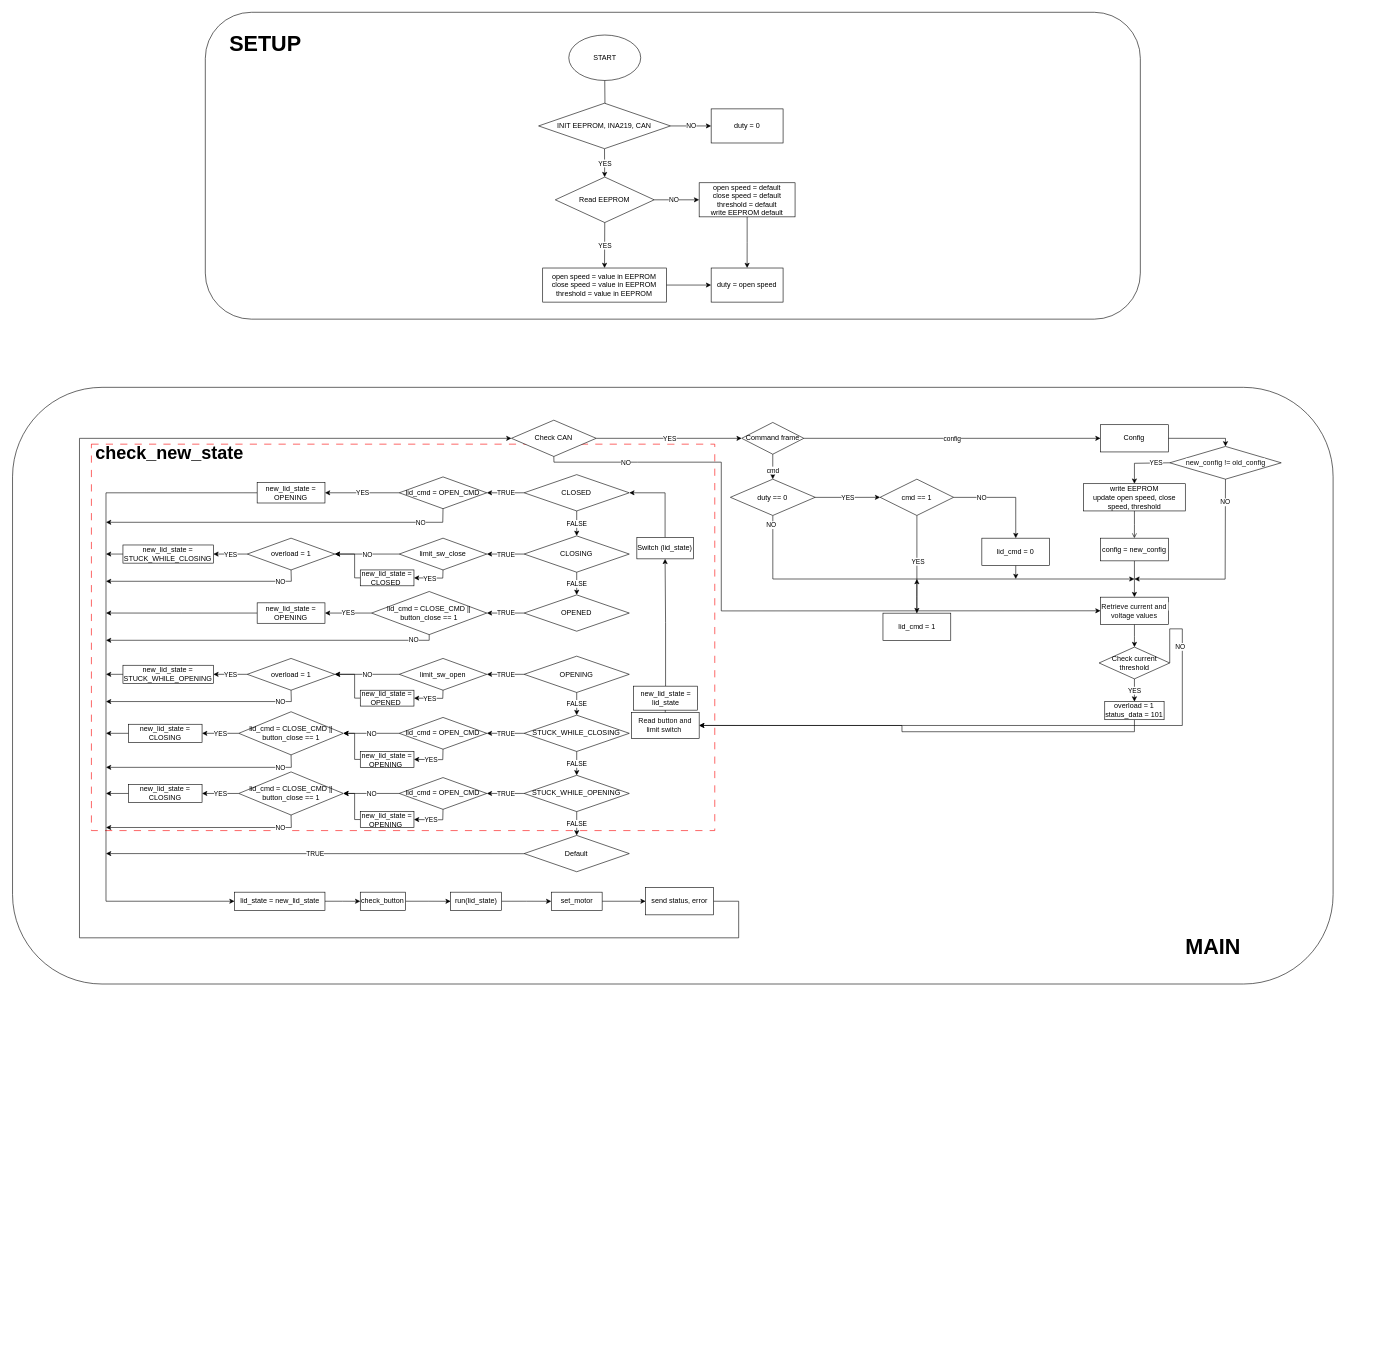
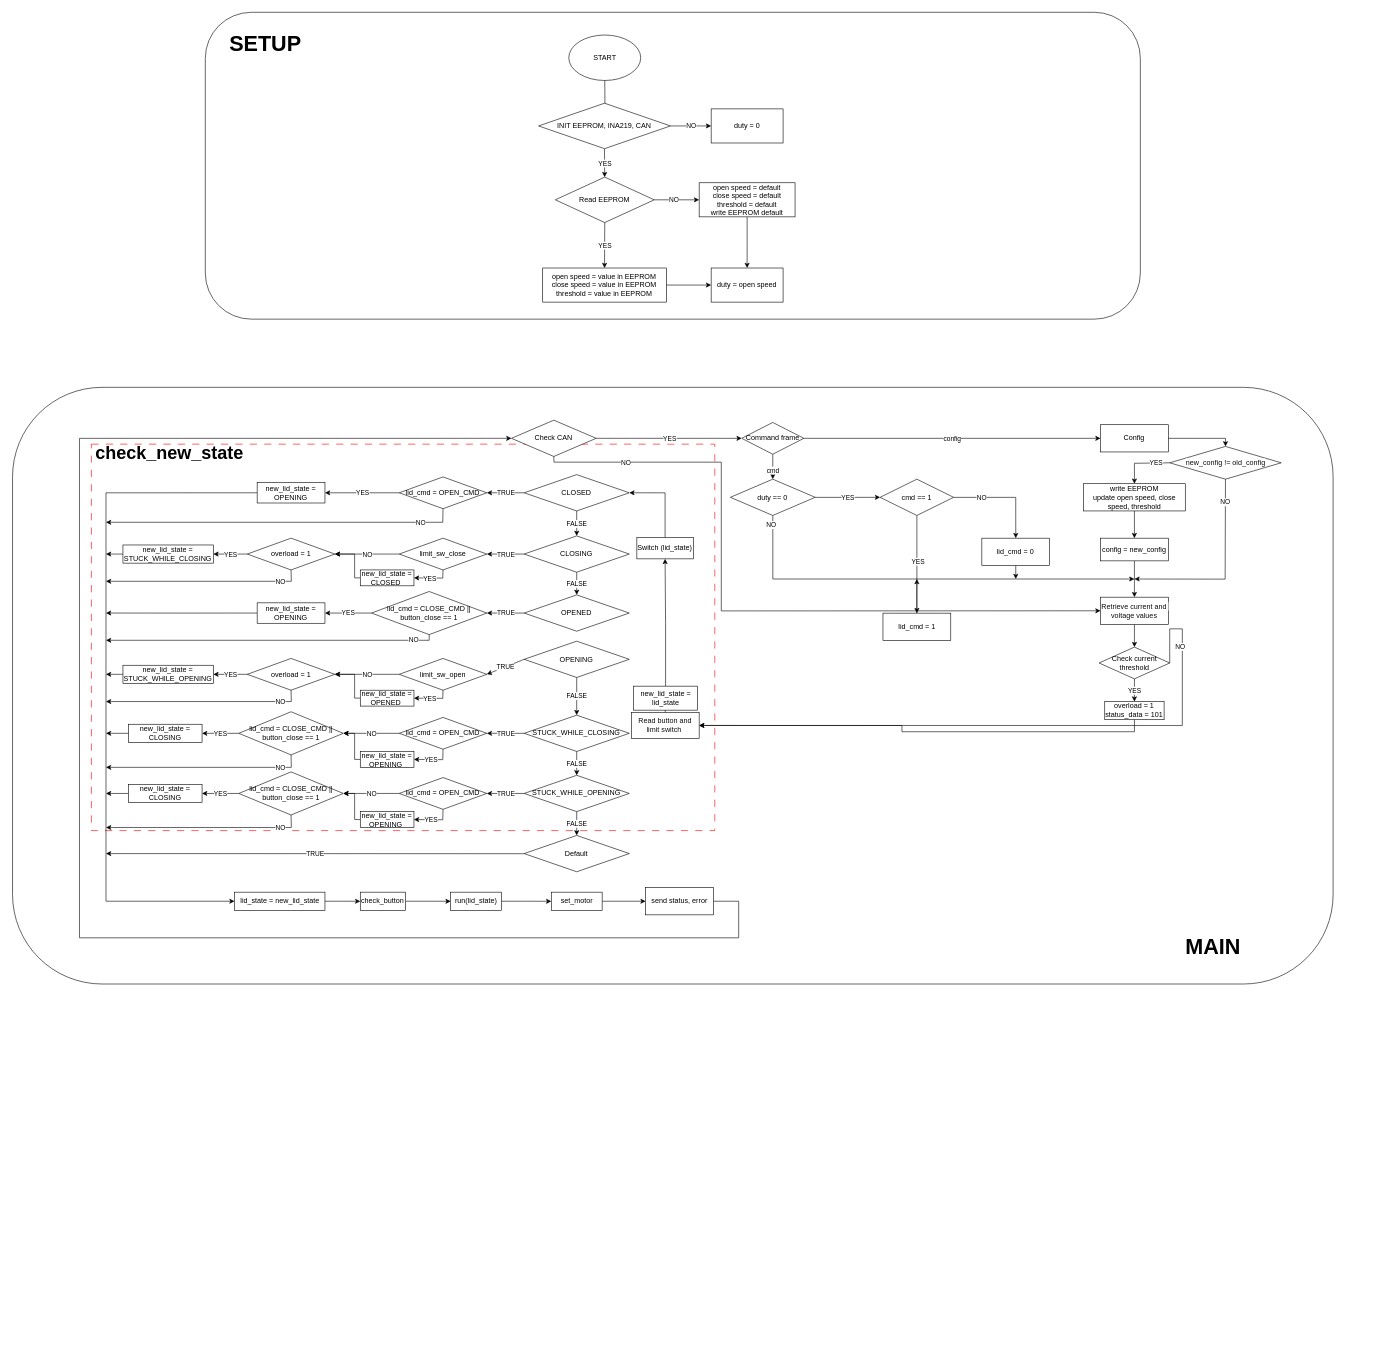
- <mxCell id="43" style="edgeStyle=orthogonalEdgeStyle;rounded=0;orthogonalLoop=1;jettySize=auto;html=1;exitX=0.5;exitY=1;exitDx=0;exitDy=0;endArrow=open;" parent="34" source="44" target="67" edge="1"><mxGeometry relative="1" as="geometry" /></mxCell>
+ <mxCell id="43" style="edgeStyle=orthogonalEdgeStyle;rounded=0;orthogonalLoop=1;jettySize=auto;html=1;exitX=0.5;exitY=1;exitDx=0;exitDy=0;" parent="34" source="44" target="67" edge="1"><mxGeometry relative="1" as="geometry" /></mxCell>
- <mxCell id="77" value="OPENING" style="rhombus;whiteSpace=wrap;html=1;" parent="34" vertex="1"><mxGeometry x="791.33" y="393.439" width="175.28" height="60.529" as="geometry" /></mxCell>
+ <mxCell id="77" value="OPENING" style="rhombus;whiteSpace=wrap;html=1;" parent="34" vertex="1"><mxGeometry x="791.33" y="368.439" width="175.28" height="60.529" as="geometry" /></mxCell>
